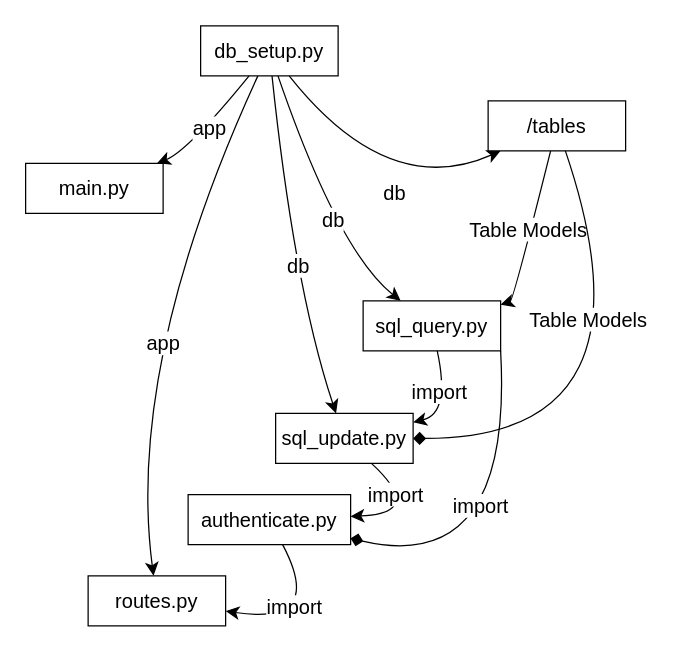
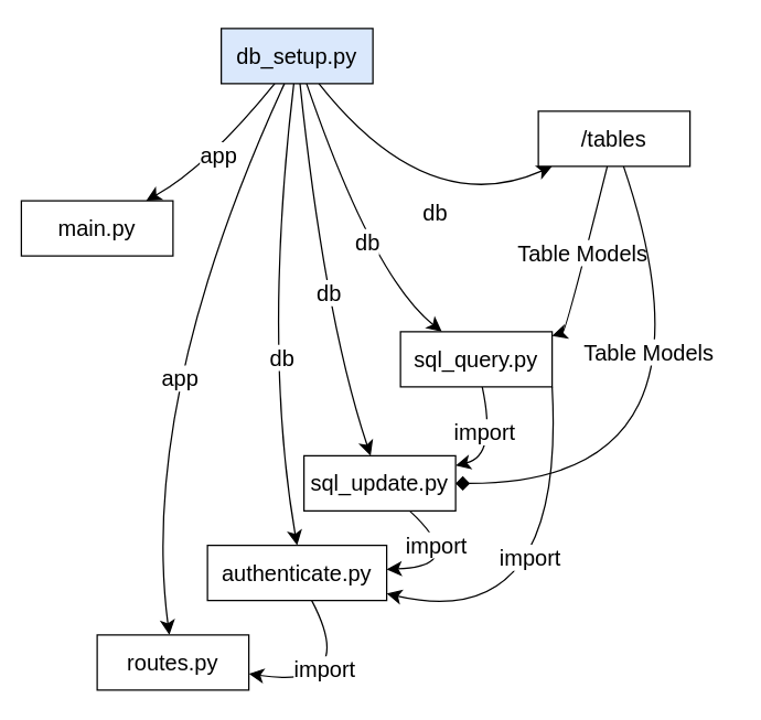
- <mxCell id="14" value="db_setup.py" style="rounded=0;whiteSpace=wrap;html=1;fontSize=16;" vertex="1" parent="1"><mxGeometry x="160" y="20" width="110" height="40" as="geometry" /></mxCell>
+ <mxCell id="14" value="db_setup.py" style="rounded=0;whiteSpace=wrap;html=1;fontSize=16;fillColor=#dae8fc;" vertex="1" parent="1"><mxGeometry x="160" y="20" width="110" height="40" as="geometry" /></mxCell>
- <mxCell id="16" value="main.py" style="rounded=0;whiteSpace=wrap;html=1;fontSize=16;" vertex="1" parent="1"><mxGeometry x="20" y="130" width="110" height="40" as="geometry" /></mxCell>
+ <mxCell id="16" value="main.py" style="rounded=0;whiteSpace=wrap;html=1;fontSize=16;" vertex="1" parent="1"><mxGeometry x="15" y="145" width="110" height="40" as="geometry" /></mxCell>
+ <mxCell id="4" style="edgeStyle=none;curved=1;rounded=0;orthogonalLoop=1;jettySize=auto;html=1;entryX=0.5;entryY=0;entryDx=0;entryDy=0;fontSize=12;startSize=8;endSize=8;" edge="1" parent="1" source="14" target="32"><mxGeometry relative="1" as="geometry"><Array as="points"><mxPoint x="190" y="250" /></Array></mxGeometry></mxCell>
+ <mxCell id="5" value="db" style="edgeLabel;html=1;align=center;verticalAlign=middle;resizable=0;points=[];fontSize=16;" vertex="1" connectable="0" parent="4"><mxGeometry x="0.191" y="12" relative="1" as="geometry"><mxPoint as="offset" /></mxGeometry></mxCell>
- <mxCell id="24" style="edgeStyle=none;curved=1;rounded=0;orthogonalLoop=1;jettySize=auto;html=1;fontSize=12;startSize=8;endSize=8;exitX=1;exitY=1;exitDx=0;exitDy=0;endArrow=diamond;" edge="1" parent="1" source="26" target="32"><mxGeometry relative="1" as="geometry"><Array as="points"><mxPoint x="410" y="460" /></Array></mxGeometry></mxCell>
+ <mxCell id="24" style="edgeStyle=none;curved=1;rounded=0;orthogonalLoop=1;jettySize=auto;html=1;fontSize=12;startSize=8;endSize=8;exitX=1;exitY=1;exitDx=0;exitDy=0;" edge="1" parent="1" source="26" target="32"><mxGeometry relative="1" as="geometry"><Array as="points"><mxPoint x="410" y="460" /></Array></mxGeometry></mxCell>
